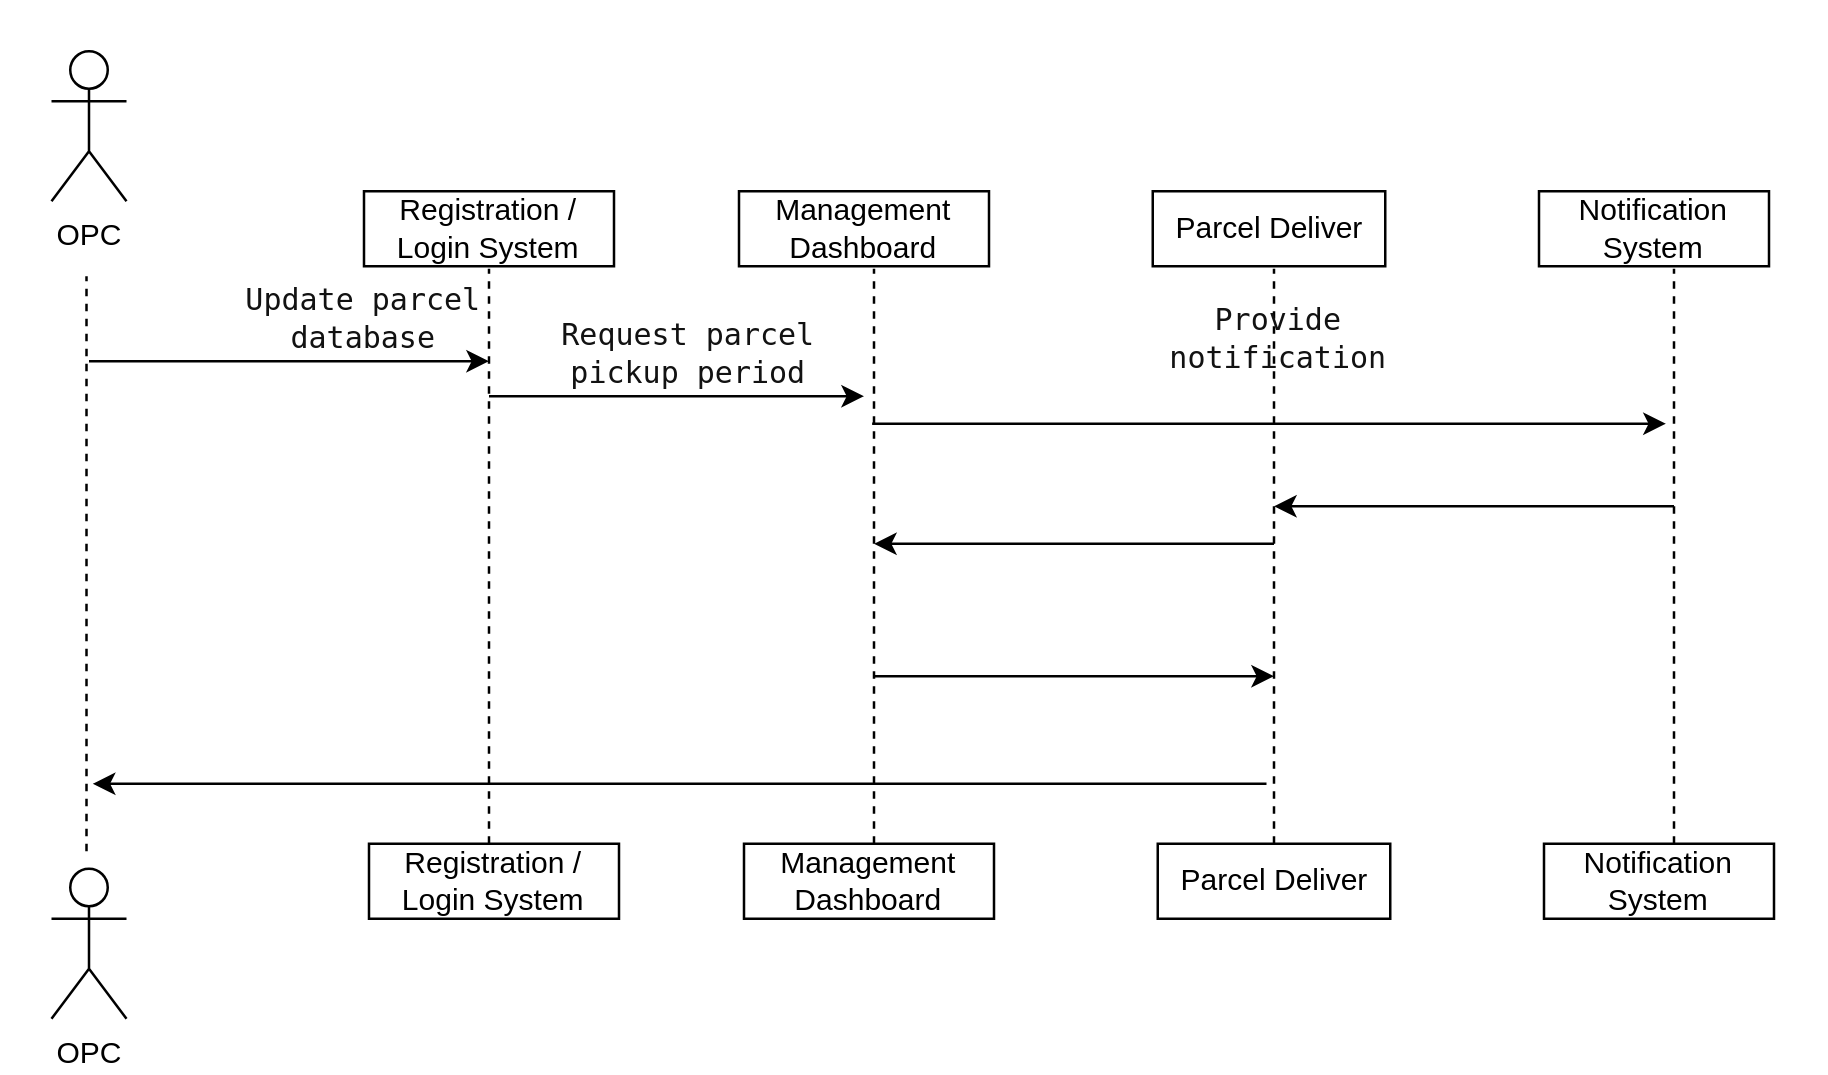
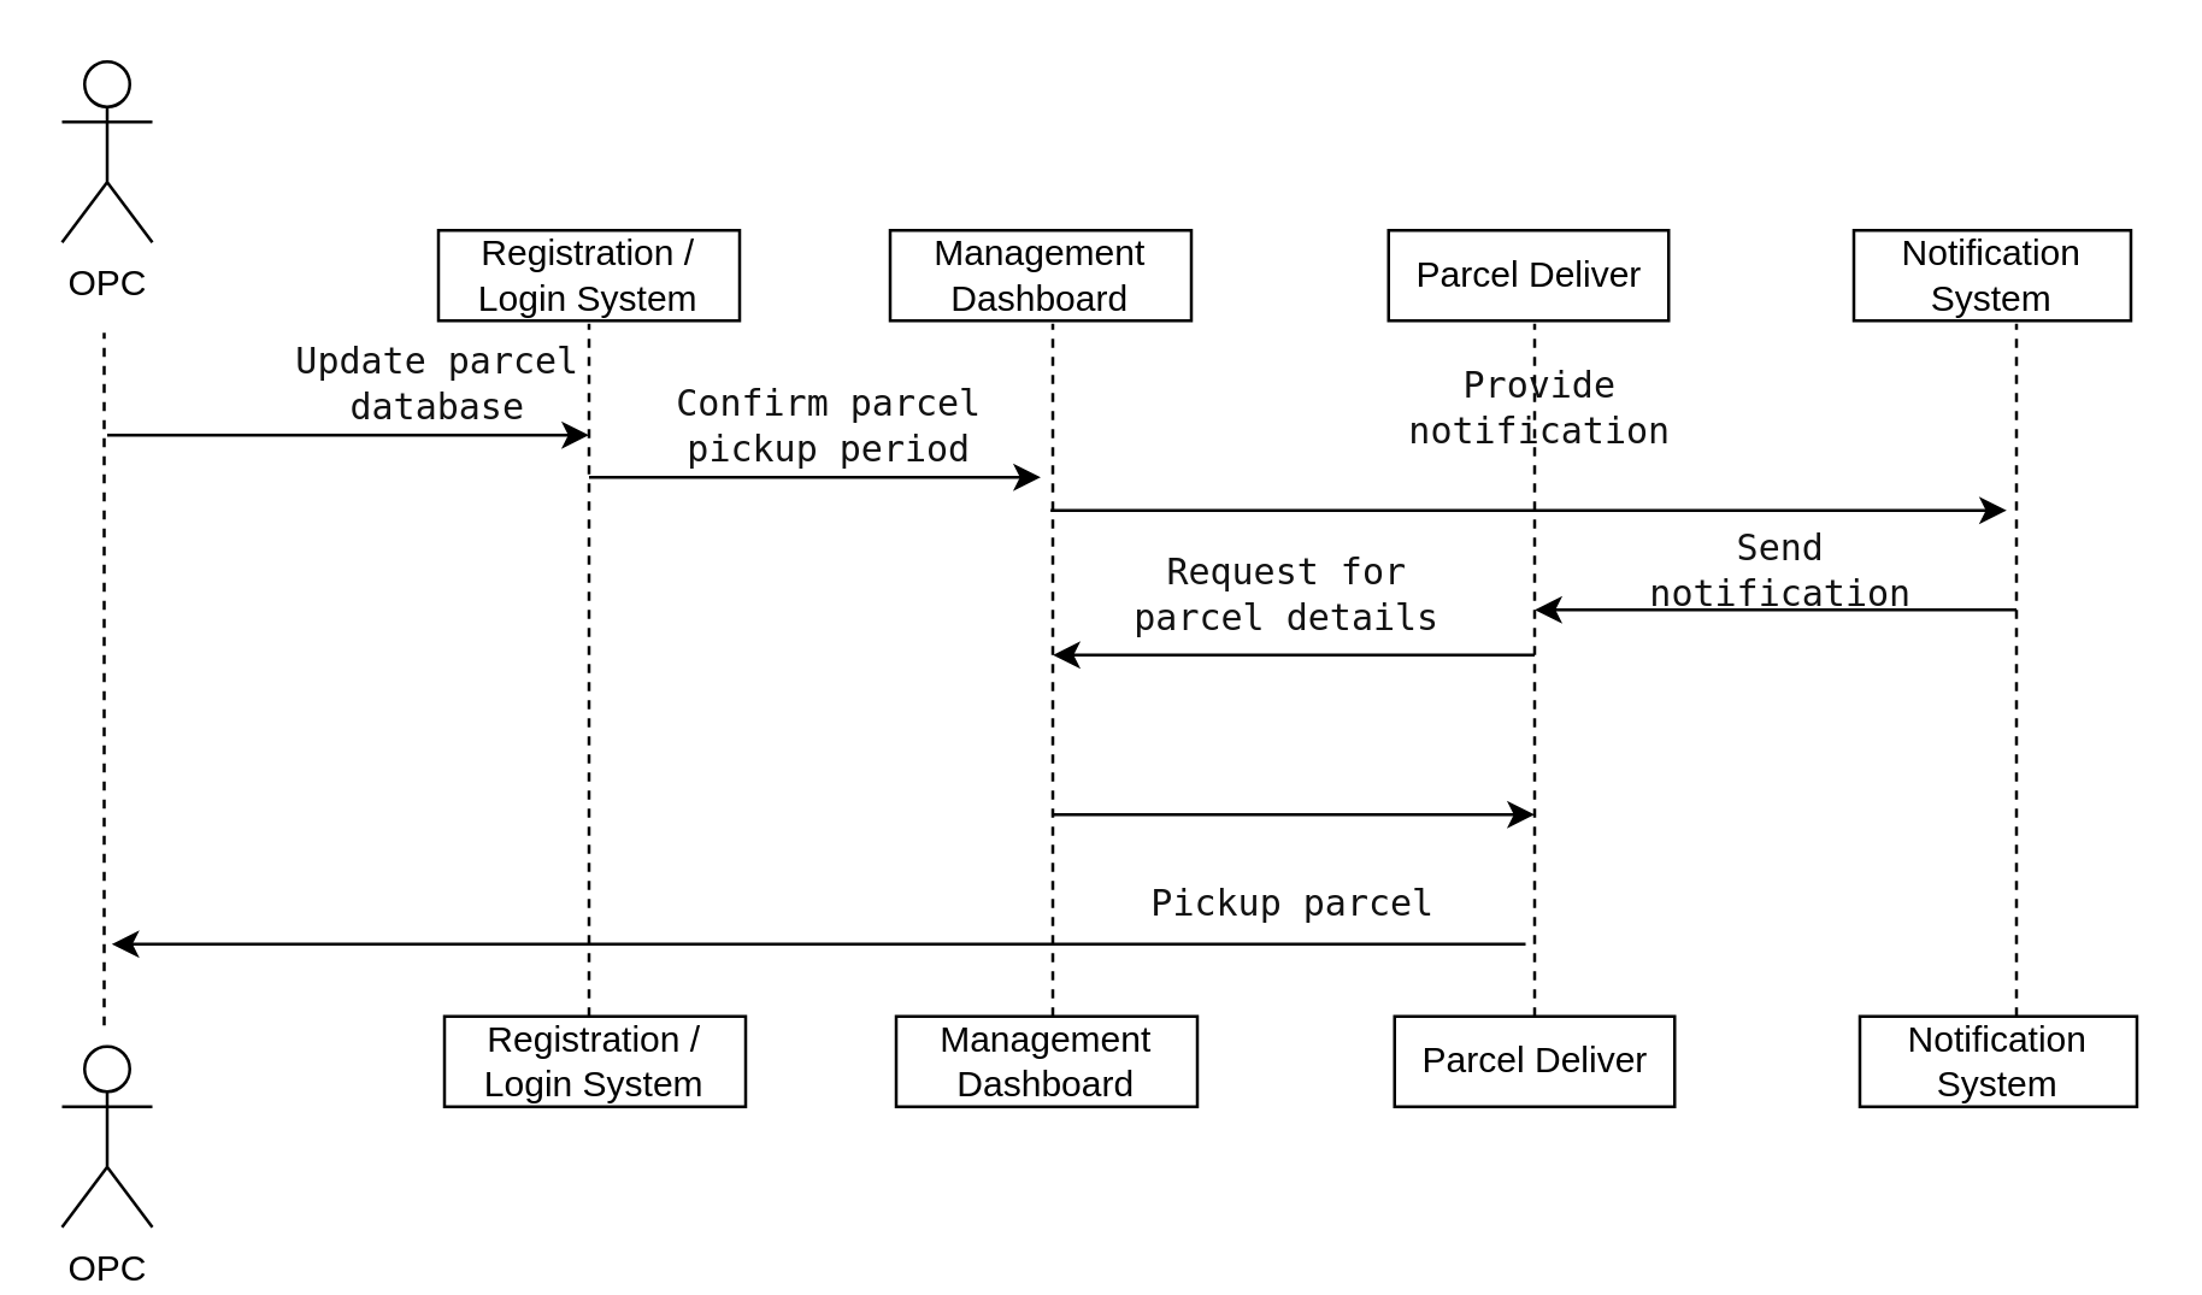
- <mxCell id="15" value="&lt;font color=&quot;#121212&quot; face=&quot;Consolas, monaco, monospace&quot;&gt;Request parcel pickup period&lt;/font&gt;" style="text;html=1;strokeColor=none;fillColor=none;align=center;verticalAlign=middle;whiteSpace=wrap;rounded=0;" vertex="1" parent="1"><mxGeometry x="215" y="126" width="120" height="30" as="geometry" /></mxCell>
+ <mxCell id="15" value="&lt;font color=&quot;#121212&quot; face=&quot;Consolas, monaco, monospace&quot;&gt;Confirm parcel pickup period&lt;/font&gt;" style="text;html=1;strokeColor=none;fillColor=none;align=center;verticalAlign=middle;whiteSpace=wrap;rounded=0;" vertex="1" parent="1"><mxGeometry x="215" y="126" width="120" height="30" as="geometry" /></mxCell>
+ <mxCell id="29" value="&lt;font color=&quot;#121212&quot; face=&quot;Consolas, monaco, monospace&quot;&gt;Send notification&lt;/font&gt;" style="text;html=1;strokeColor=none;fillColor=none;align=center;verticalAlign=middle;whiteSpace=wrap;rounded=0;" vertex="1" parent="1"><mxGeometry x="531" y="174" width="120" height="30" as="geometry" /></mxCell>
+ <mxCell id="11" value="&lt;font color=&quot;#121212&quot; face=&quot;Consolas, monaco, monospace&quot;&gt;Request for parcel details&lt;/font&gt;" style="text;html=1;strokeColor=none;fillColor=none;align=center;verticalAlign=middle;whiteSpace=wrap;rounded=0;" vertex="1" parent="1"><mxGeometry x="367" y="182" width="120" height="30" as="geometry" /></mxCell>
+ <mxCell id="16" value="&lt;font color=&quot;#121212&quot; face=&quot;Consolas, monaco, monospace&quot;&gt;Pickup parcel&lt;/font&gt;" style="text;html=1;strokeColor=none;fillColor=none;align=center;verticalAlign=middle;whiteSpace=wrap;rounded=0;" vertex="1" parent="1"><mxGeometry x="369" y="285" width="120" height="30" as="geometry" /></mxCell>
